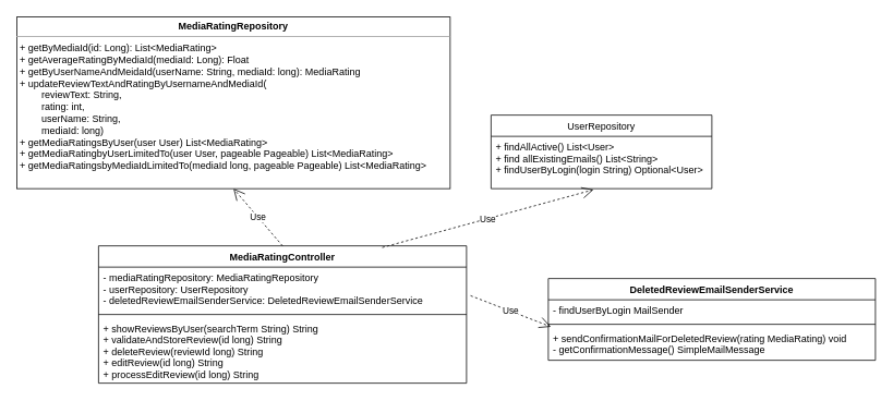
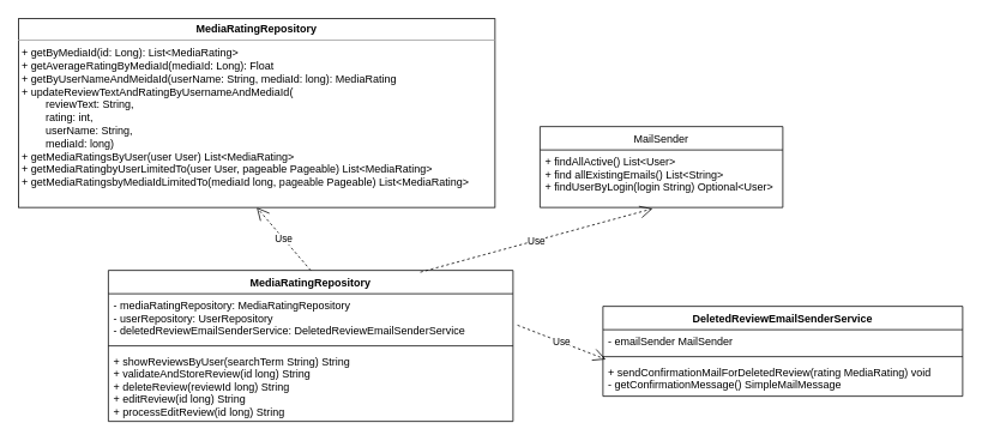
- <mxCell id="9" value="UserRepository" style="swimlane;fontStyle=0;childLayout=stackLayout;horizontal=1;startSize=26;fillColor=none;horizontalStack=0;resizeParent=1;resizeParentMax=0;resizeLast=0;collapsible=1;marginBottom=0;" vertex="1" parent="1"><mxGeometry x="600" y="140" width="270" height="90" as="geometry" /></mxCell>
+ <mxCell id="9" value="MailSender" style="swimlane;fontStyle=0;childLayout=stackLayout;horizontal=1;startSize=26;fillColor=none;horizontalStack=0;resizeParent=1;resizeParentMax=0;resizeLast=0;collapsible=1;marginBottom=0;" vertex="1" parent="1"><mxGeometry x="600" y="140" width="270" height="90" as="geometry" /></mxCell>
- <mxCell id="2" value="MediaRatingController" style="swimlane;fontStyle=1;align=center;verticalAlign=top;childLayout=stackLayout;horizontal=1;startSize=26;horizontalStack=0;resizeParent=1;resizeParentMax=0;resizeLast=0;collapsible=1;marginBottom=0;" vertex="1" parent="1"><mxGeometry x="120" y="300" width="450" height="168" as="geometry" /></mxCell>
+ <mxCell id="2" value="MediaRatingRepository" style="swimlane;fontStyle=1;align=center;verticalAlign=top;childLayout=stackLayout;horizontal=1;startSize=26;horizontalStack=0;resizeParent=1;resizeParentMax=0;resizeLast=0;collapsible=1;marginBottom=0;" vertex="1" parent="1"><mxGeometry x="120" y="300" width="450" height="168" as="geometry" /></mxCell>
- <mxCell id="12" value="- findUserByLogin MailSender" style="text;strokeColor=none;fillColor=none;align=left;verticalAlign=top;spacingLeft=4;spacingRight=4;overflow=hidden;rotatable=0;points=[[0,0.5],[1,0.5]];portConstraint=eastwest;" vertex="1" parent="11"><mxGeometry y="26" width="400" height="26" as="geometry" /></mxCell>
+ <mxCell id="12" value="- emailSender MailSender" style="text;strokeColor=none;fillColor=none;align=left;verticalAlign=top;spacingLeft=4;spacingRight=4;overflow=hidden;rotatable=0;points=[[0,0.5],[1,0.5]];portConstraint=eastwest;" vertex="1" parent="11"><mxGeometry y="26" width="400" height="26" as="geometry" /></mxCell>
